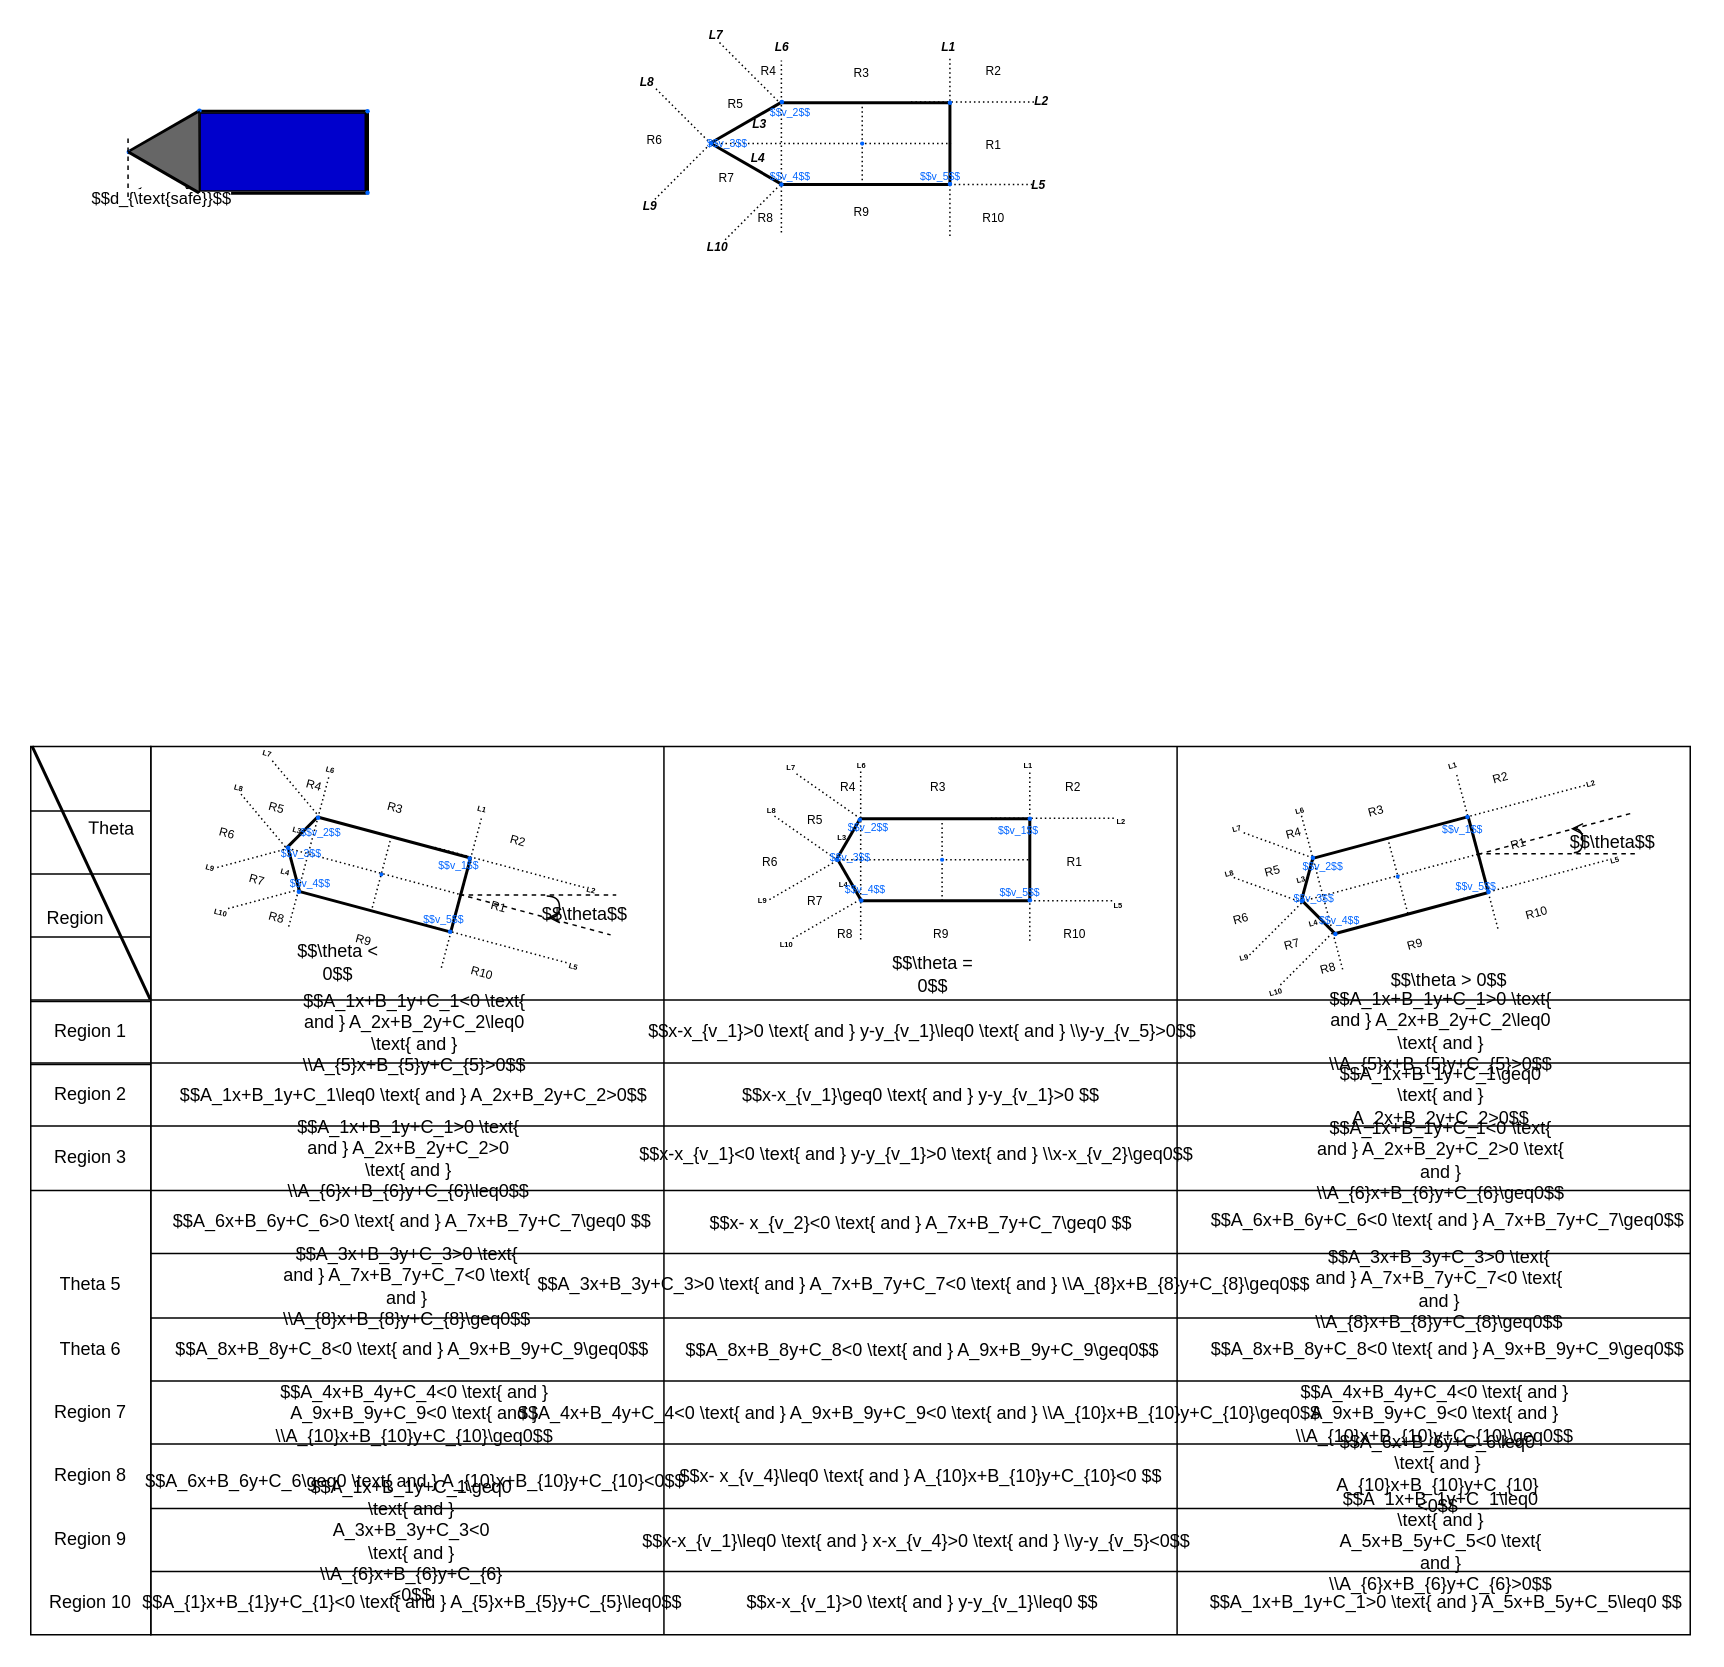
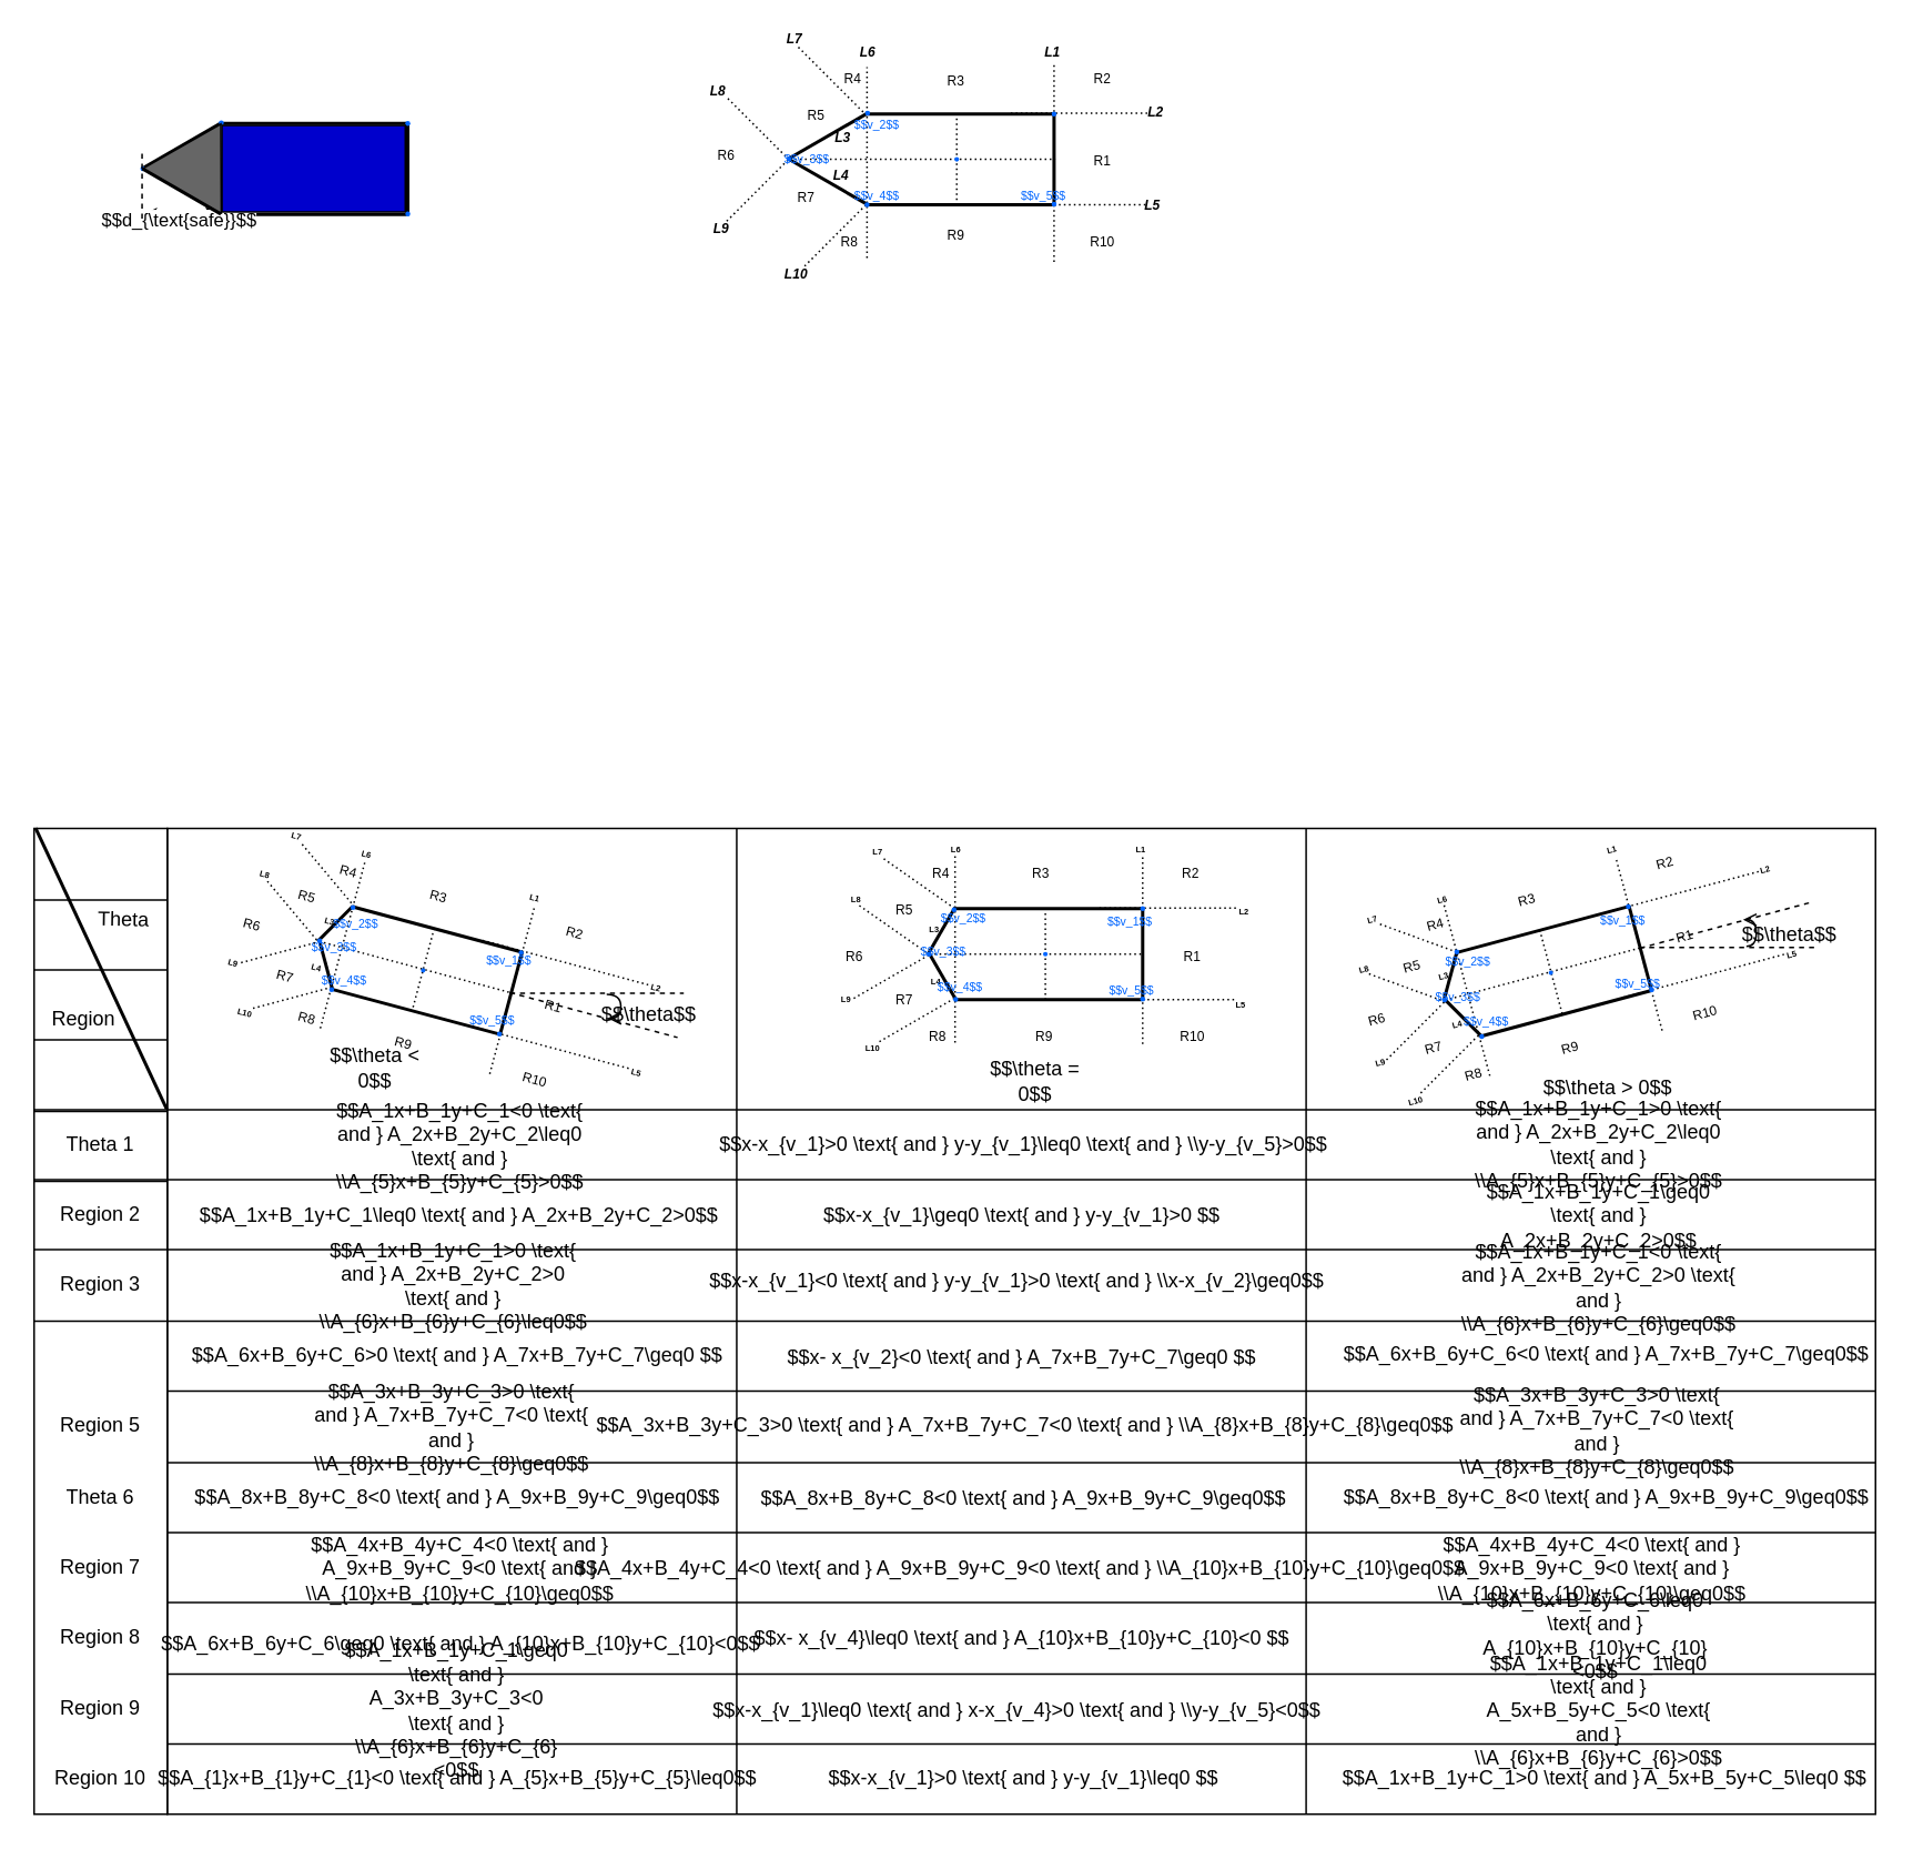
- <mxCell id="154" value="Region 1" style="shape=partialRectangle;html=1;whiteSpace=wrap;connectable=0;overflow=hidden;fillColor=none;top=0;left=0;bottom=0;right=0;pointerEvents=1;" parent="153" vertex="1"><mxGeometry width="80" height="42" as="geometry"><mxRectangle width="80" height="42" as="alternateBounds" /></mxGeometry></mxCell>
+ <mxCell id="154" value="Theta 1" style="shape=partialRectangle;html=1;whiteSpace=wrap;connectable=0;overflow=hidden;fillColor=none;top=0;left=0;bottom=0;right=0;pointerEvents=1;" parent="153" vertex="1"><mxGeometry width="80" height="42" as="geometry"><mxRectangle width="80" height="42" as="alternateBounds" /></mxGeometry></mxCell>
- <mxCell id="161" value="Theta 5" style="shape=partialRectangle;html=1;whiteSpace=wrap;connectable=0;overflow=hidden;fillColor=none;top=0;left=0;bottom=0;right=0;pointerEvents=1;" parent="160" vertex="1"><mxGeometry width="80" height="43" as="geometry"><mxRectangle width="80" height="43" as="alternateBounds" /></mxGeometry></mxCell>
+ <mxCell id="161" value="Region 5" style="shape=partialRectangle;html=1;whiteSpace=wrap;connectable=0;overflow=hidden;fillColor=none;top=0;left=0;bottom=0;right=0;pointerEvents=1;" parent="160" vertex="1"><mxGeometry width="80" height="43" as="geometry"><mxRectangle width="80" height="43" as="alternateBounds" /></mxGeometry></mxCell>
